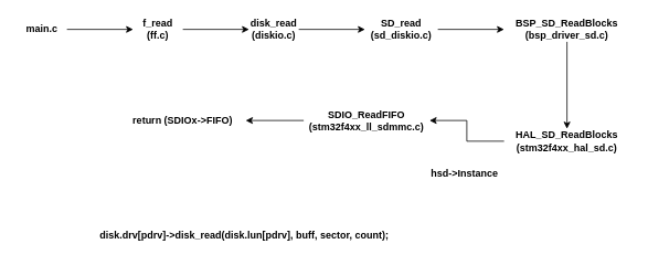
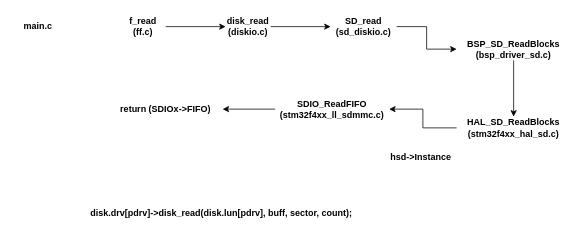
- <mxCell id="2" value="" style="edgeStyle=orthogonalEdgeStyle;rounded=0;orthogonalLoop=1;jettySize=auto;html=1;" parent="1" source="3" target="5" edge="1"><mxGeometry relative="1" as="geometry" /></mxCell>
- <mxCell id="12" value="&lt;b&gt;BSP_SD_ReadBlocks&lt;/b&gt;&lt;br&gt;&lt;b&gt;(bsp_driver_sd.c)&lt;/b&gt;" style="text;html=1;strokeColor=none;fillColor=none;align=center;verticalAlign=middle;whiteSpace=wrap;rounded=0;" vertex="1" parent="1"><mxGeometry x="608" y="20" width="152" height="30" as="geometry" /></mxCell>
+ <mxCell id="12" value="&lt;b&gt;BSP_SD_ReadBlocks&lt;/b&gt;&lt;br&gt;&lt;b&gt;(bsp_driver_sd.c)&lt;/b&gt;" style="text;html=1;strokeColor=none;fillColor=none;align=center;verticalAlign=middle;whiteSpace=wrap;rounded=0;" vertex="1" parent="1"><mxGeometry x="608" y="50" width="152" height="30" as="geometry" /></mxCell>
